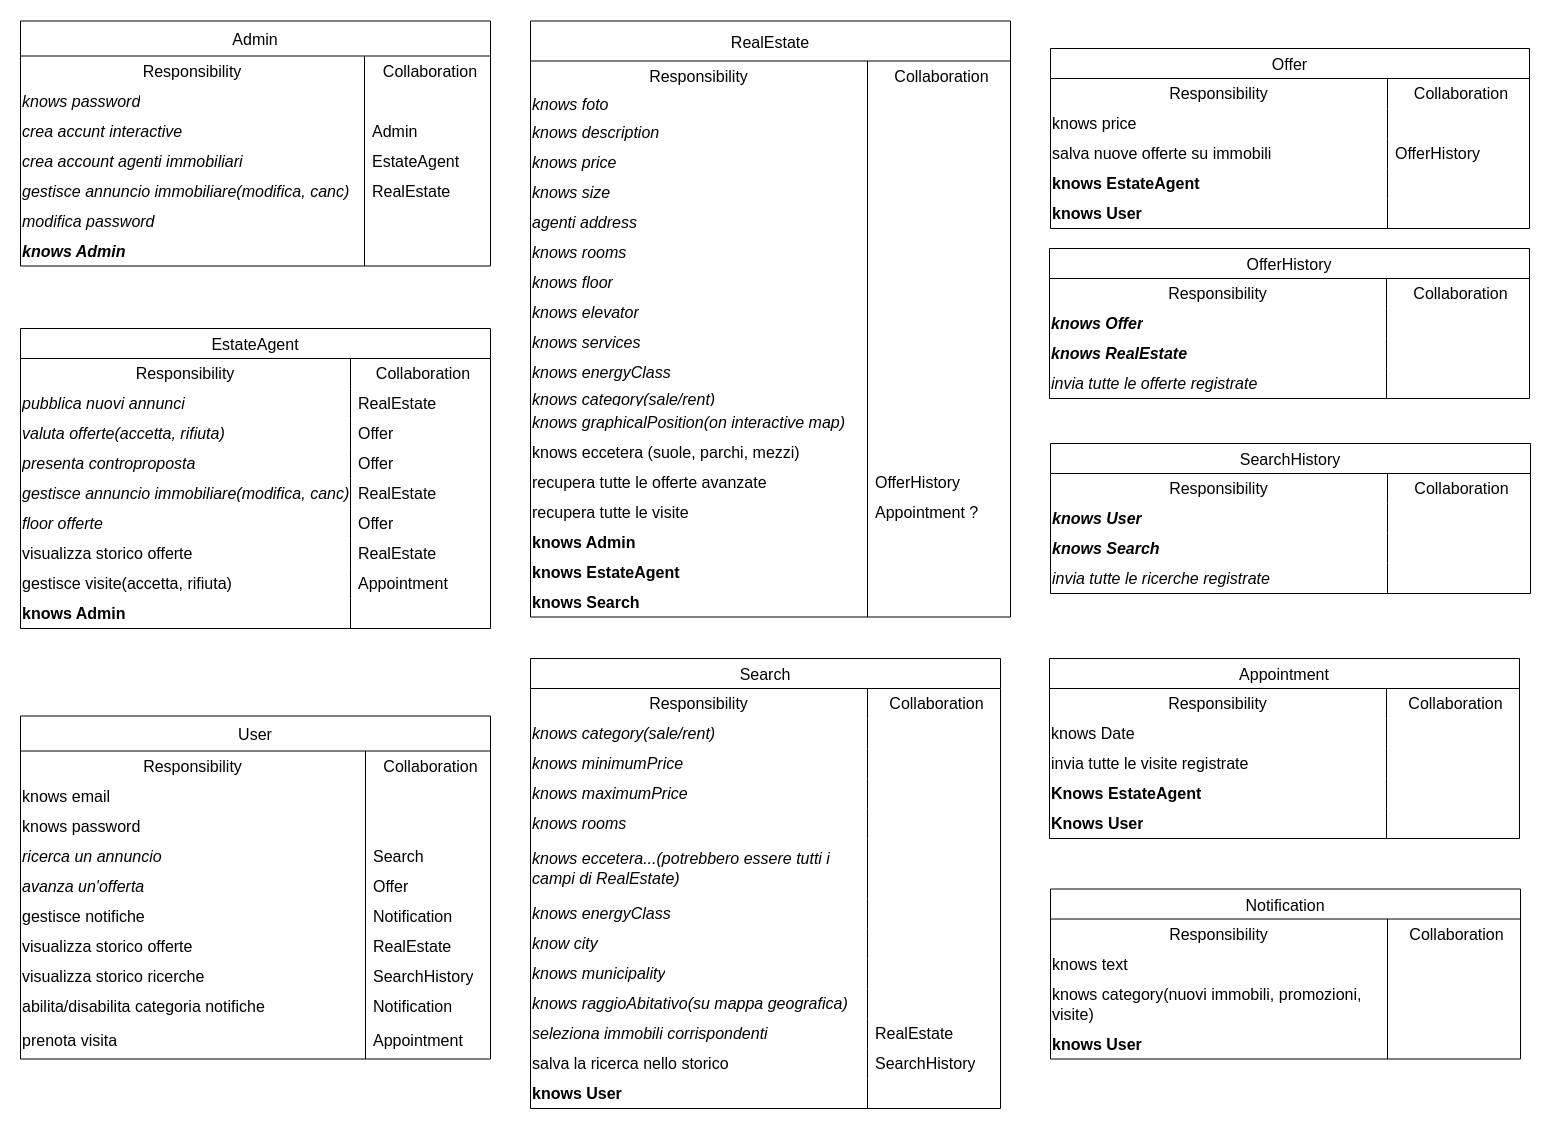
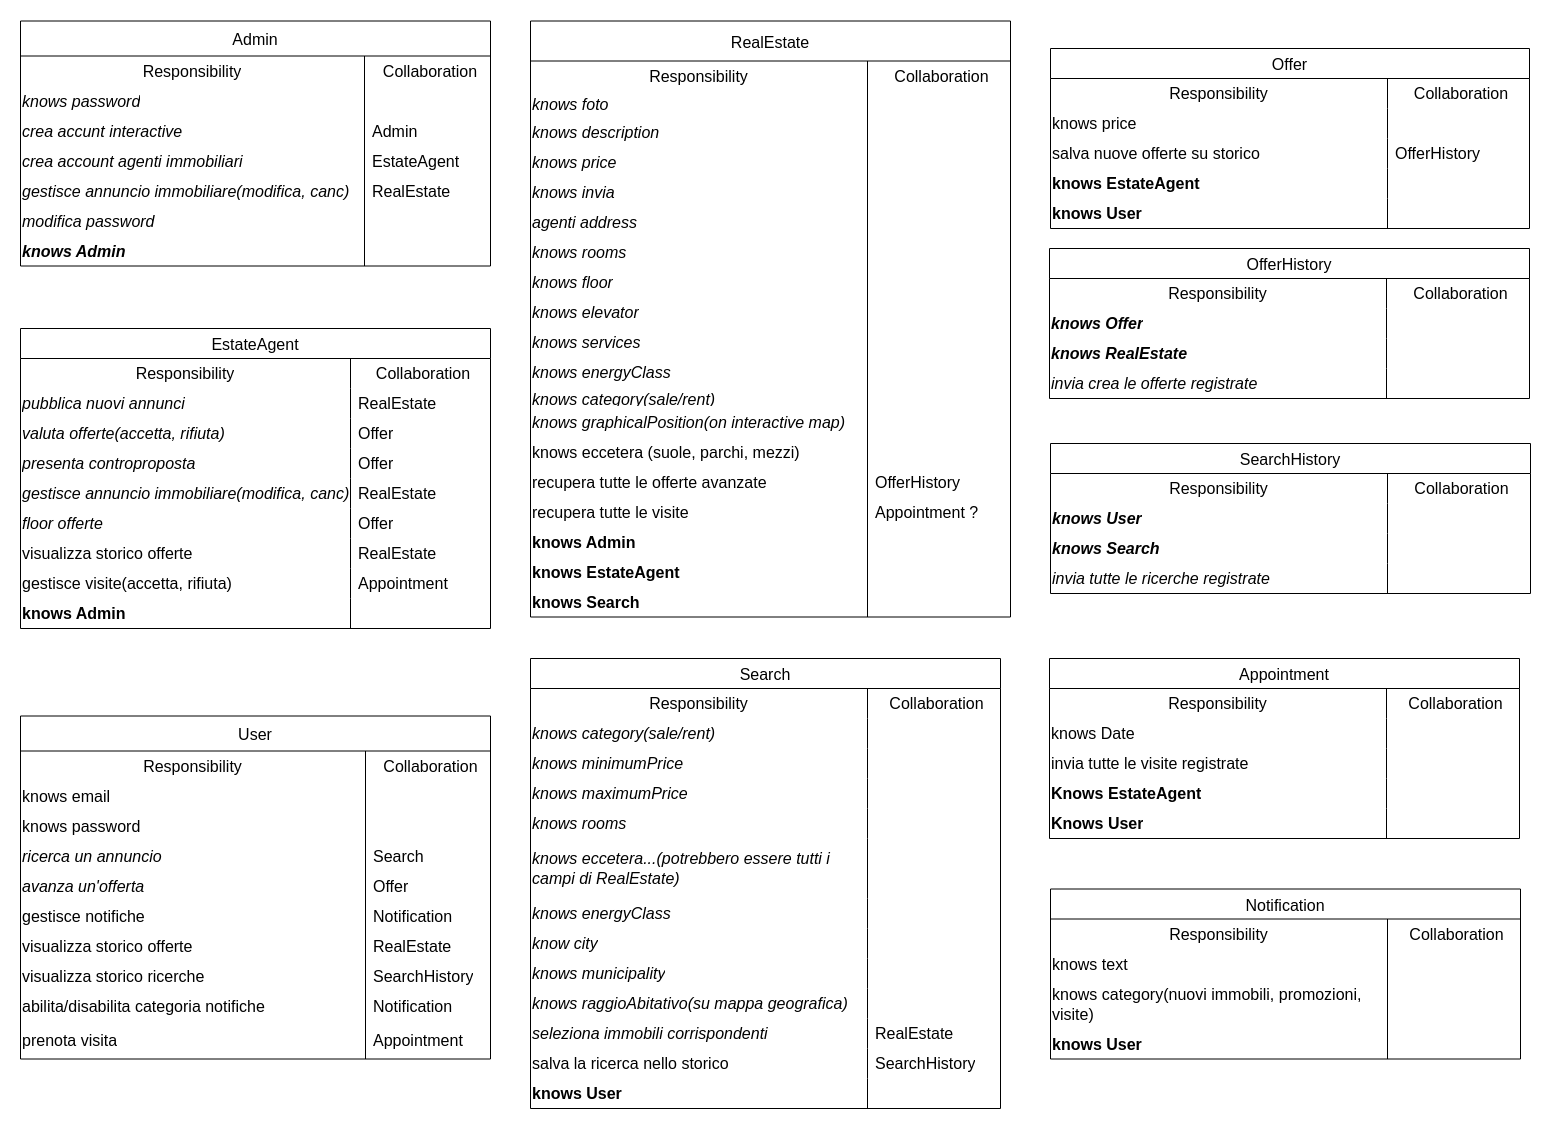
- <mxCell id="149" value="salva nuove offerte su immobili" style="shape=partialRectangle;html=1;whiteSpace=wrap;connectable=0;fillColor=none;top=0;left=0;bottom=0;right=0;overflow=hidden;strokeColor=inherit;fontSize=16;align=left;" parent="148" vertex="1"><mxGeometry width="337" height="30" as="geometry"><mxRectangle width="337" height="30" as="alternateBounds" /></mxGeometry></mxCell>
+ <mxCell id="149" value="salva nuove offerte su storico" style="shape=partialRectangle;html=1;whiteSpace=wrap;connectable=0;fillColor=none;top=0;left=0;bottom=0;right=0;overflow=hidden;strokeColor=inherit;fontSize=16;align=left;" parent="148" vertex="1"><mxGeometry width="337" height="30" as="geometry"><mxRectangle width="337" height="30" as="alternateBounds" /></mxGeometry></mxCell>
- <mxCell id="97" value="knows size" style="shape=partialRectangle;html=1;whiteSpace=wrap;connectable=0;fillColor=none;top=0;left=0;bottom=0;right=0;overflow=hidden;strokeColor=inherit;fontSize=16;align=left;fontStyle=2" parent="96" vertex="1"><mxGeometry width="337" height="30" as="geometry"><mxRectangle width="337" height="30" as="alternateBounds" /></mxGeometry></mxCell>
+ <mxCell id="97" value="knows invia" style="shape=partialRectangle;html=1;whiteSpace=wrap;connectable=0;fillColor=none;top=0;left=0;bottom=0;right=0;overflow=hidden;strokeColor=inherit;fontSize=16;align=left;fontStyle=2" parent="96" vertex="1"><mxGeometry width="337" height="30" as="geometry"><mxRectangle width="337" height="30" as="alternateBounds" /></mxGeometry></mxCell>
- <mxCell id="221" value="invia tutte le offerte registrate" style="shape=partialRectangle;html=1;whiteSpace=wrap;connectable=0;fillColor=none;top=0;left=0;bottom=0;right=0;overflow=hidden;strokeColor=inherit;fontSize=16;align=left;fontStyle=2" parent="220" vertex="1"><mxGeometry width="337" height="30" as="geometry"><mxRectangle width="337" height="30" as="alternateBounds" /></mxGeometry></mxCell>
+ <mxCell id="221" value="invia crea le offerte registrate" style="shape=partialRectangle;html=1;whiteSpace=wrap;connectable=0;fillColor=none;top=0;left=0;bottom=0;right=0;overflow=hidden;strokeColor=inherit;fontSize=16;align=left;fontStyle=2" parent="220" vertex="1"><mxGeometry width="337" height="30" as="geometry"><mxRectangle width="337" height="30" as="alternateBounds" /></mxGeometry></mxCell>
